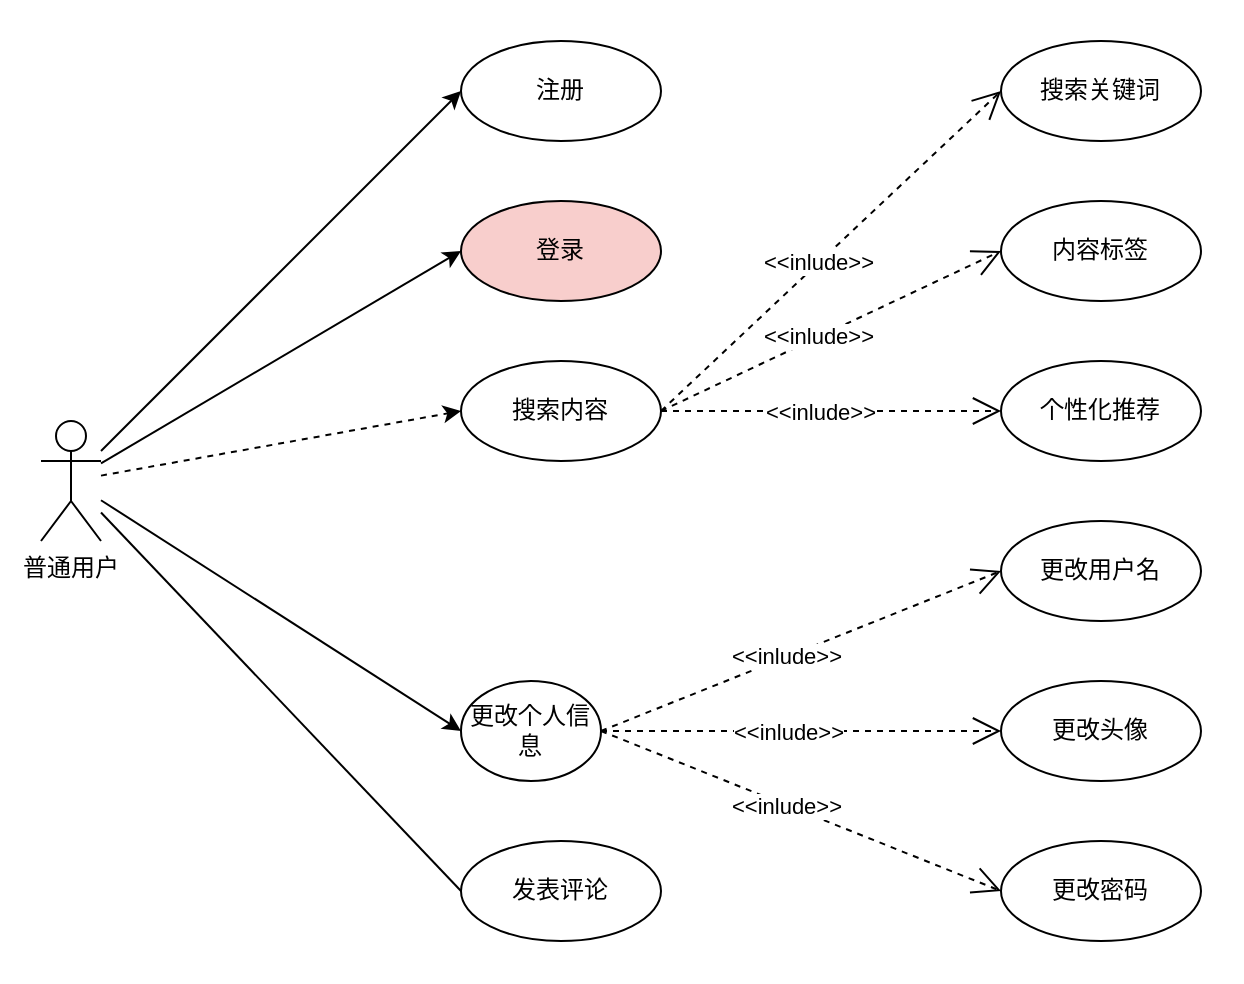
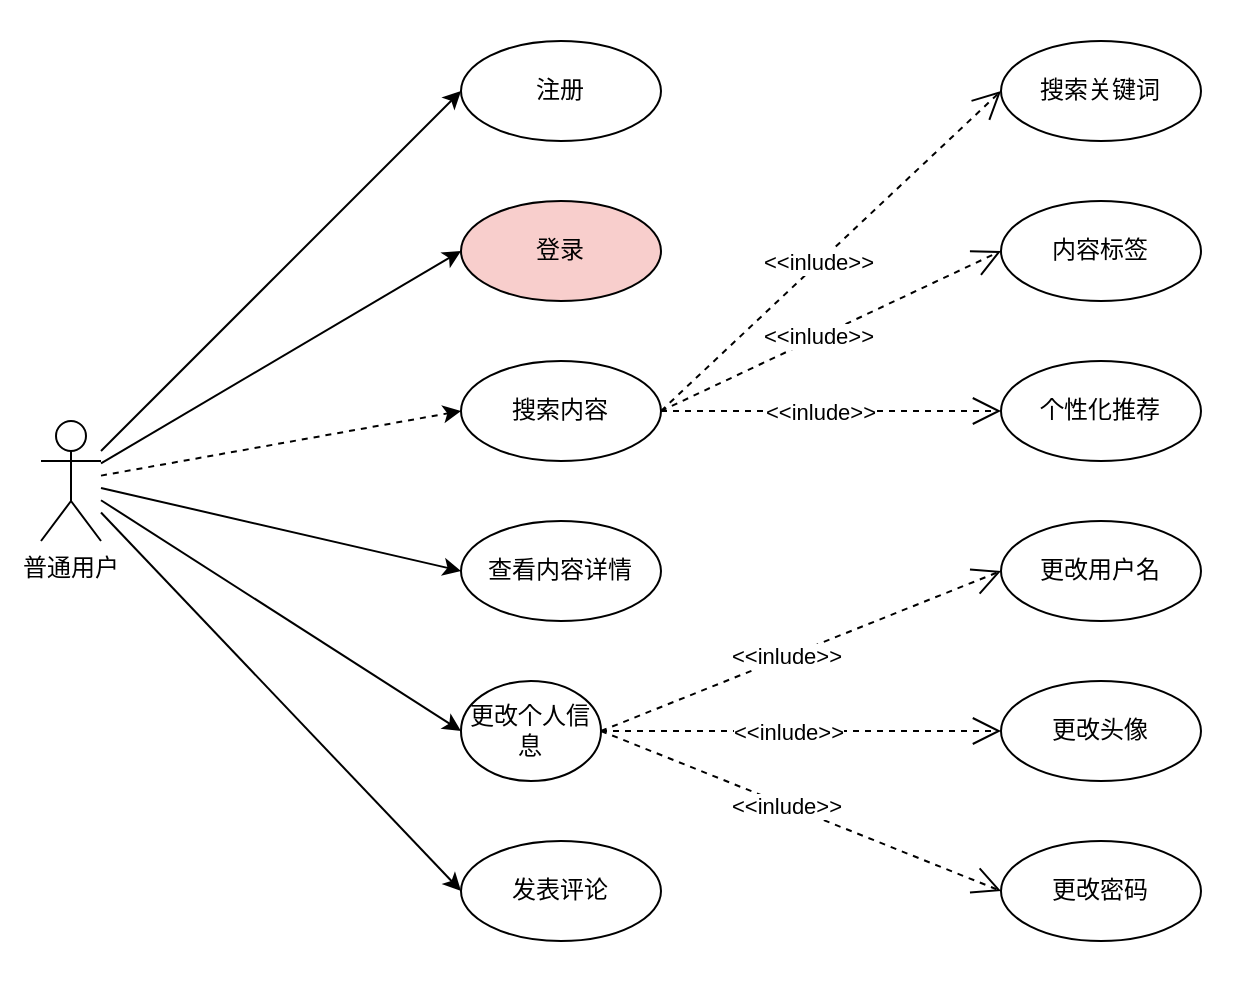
+ <mxCell id="14" value="" style="endArrow=classic;html=1;rounded=0;entryX=0;entryY=0.5;entryDx=0;entryDy=0;" edge="1" parent="1" source="2" target="6"><mxGeometry width="50" height="50" relative="1" as="geometry"><mxPoint x="430" y="330" as="sourcePoint" /><mxPoint x="480" y="280" as="targetPoint" /></mxGeometry></mxCell>
+ <mxCell id="6" value="查看内容详情" style="ellipse;whiteSpace=wrap;html=1;" vertex="1" parent="1"><mxGeometry x="230" y="260" width="100" height="50" as="geometry" /></mxCell>
- <mxCell id="16" value="" style="endArrow=none;html=1;rounded=0;entryX=0;entryY=0.5;entryDx=0;entryDy=0;" edge="1" parent="1" source="2" target="8"><mxGeometry width="50" height="50" relative="1" as="geometry"><mxPoint x="430" y="330" as="sourcePoint" /><mxPoint x="480" y="280" as="targetPoint" /></mxGeometry></mxCell>
+ <mxCell id="16" value="" style="endArrow=classic;html=1;rounded=0;entryX=0;entryY=0.5;entryDx=0;entryDy=0;" edge="1" parent="1" source="2" target="8"><mxGeometry width="50" height="50" relative="1" as="geometry"><mxPoint x="430" y="330" as="sourcePoint" /><mxPoint x="480" y="280" as="targetPoint" /></mxGeometry></mxCell>
